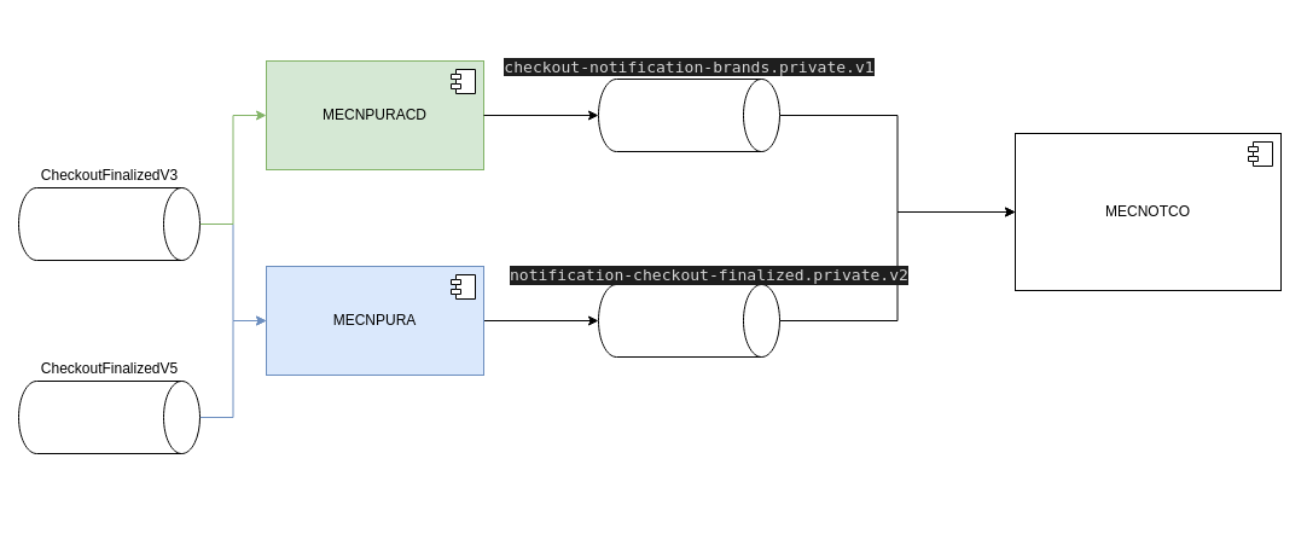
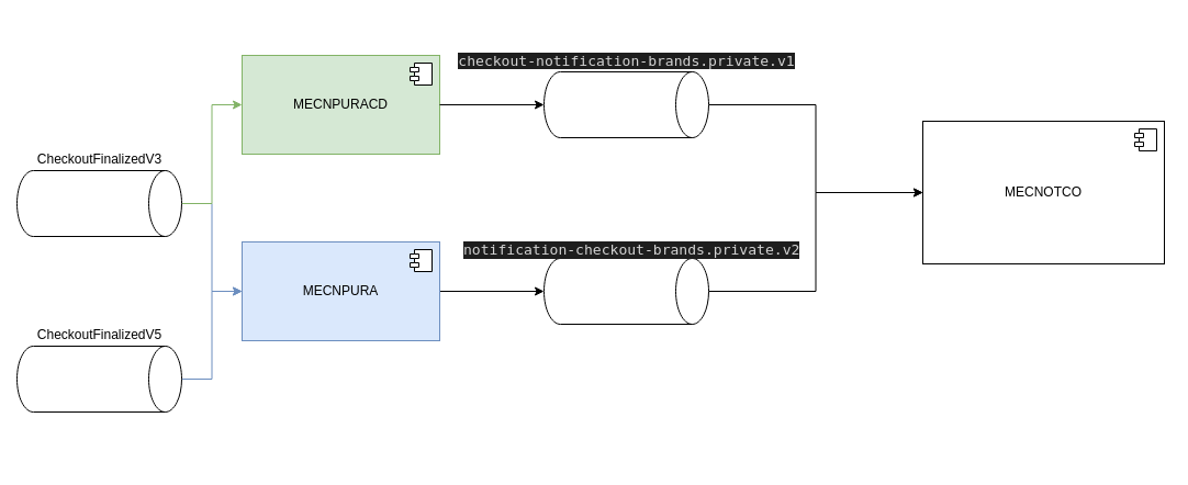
- <mxCell id="20" value="&lt;div style=&quot;background-color:#1e1e1e;color:#d4d4d4&quot;&gt;&lt;pre style=&quot;font-family:'JetBrains Mono',monospace;font-size:9.8pt;&quot;&gt;notification-checkout-finalized.private.v2&lt;/pre&gt;&lt;/div&gt;" style="text;whiteSpace=wrap;html=1;" vertex="1" parent="1"><mxGeometry x="420" y="200" width="340" height="70" as="geometry" /></mxCell>
+ <mxCell id="20" value="&lt;div style=&quot;background-color:#1e1e1e;color:#d4d4d4&quot;&gt;&lt;pre style=&quot;font-family:'JetBrains Mono',monospace;font-size:9.8pt;&quot;&gt;notification-checkout-brands.private.v2&lt;/pre&gt;&lt;/div&gt;" style="text;whiteSpace=wrap;html=1;" vertex="1" parent="1"><mxGeometry x="420" y="200" width="340" height="70" as="geometry" /></mxCell>
